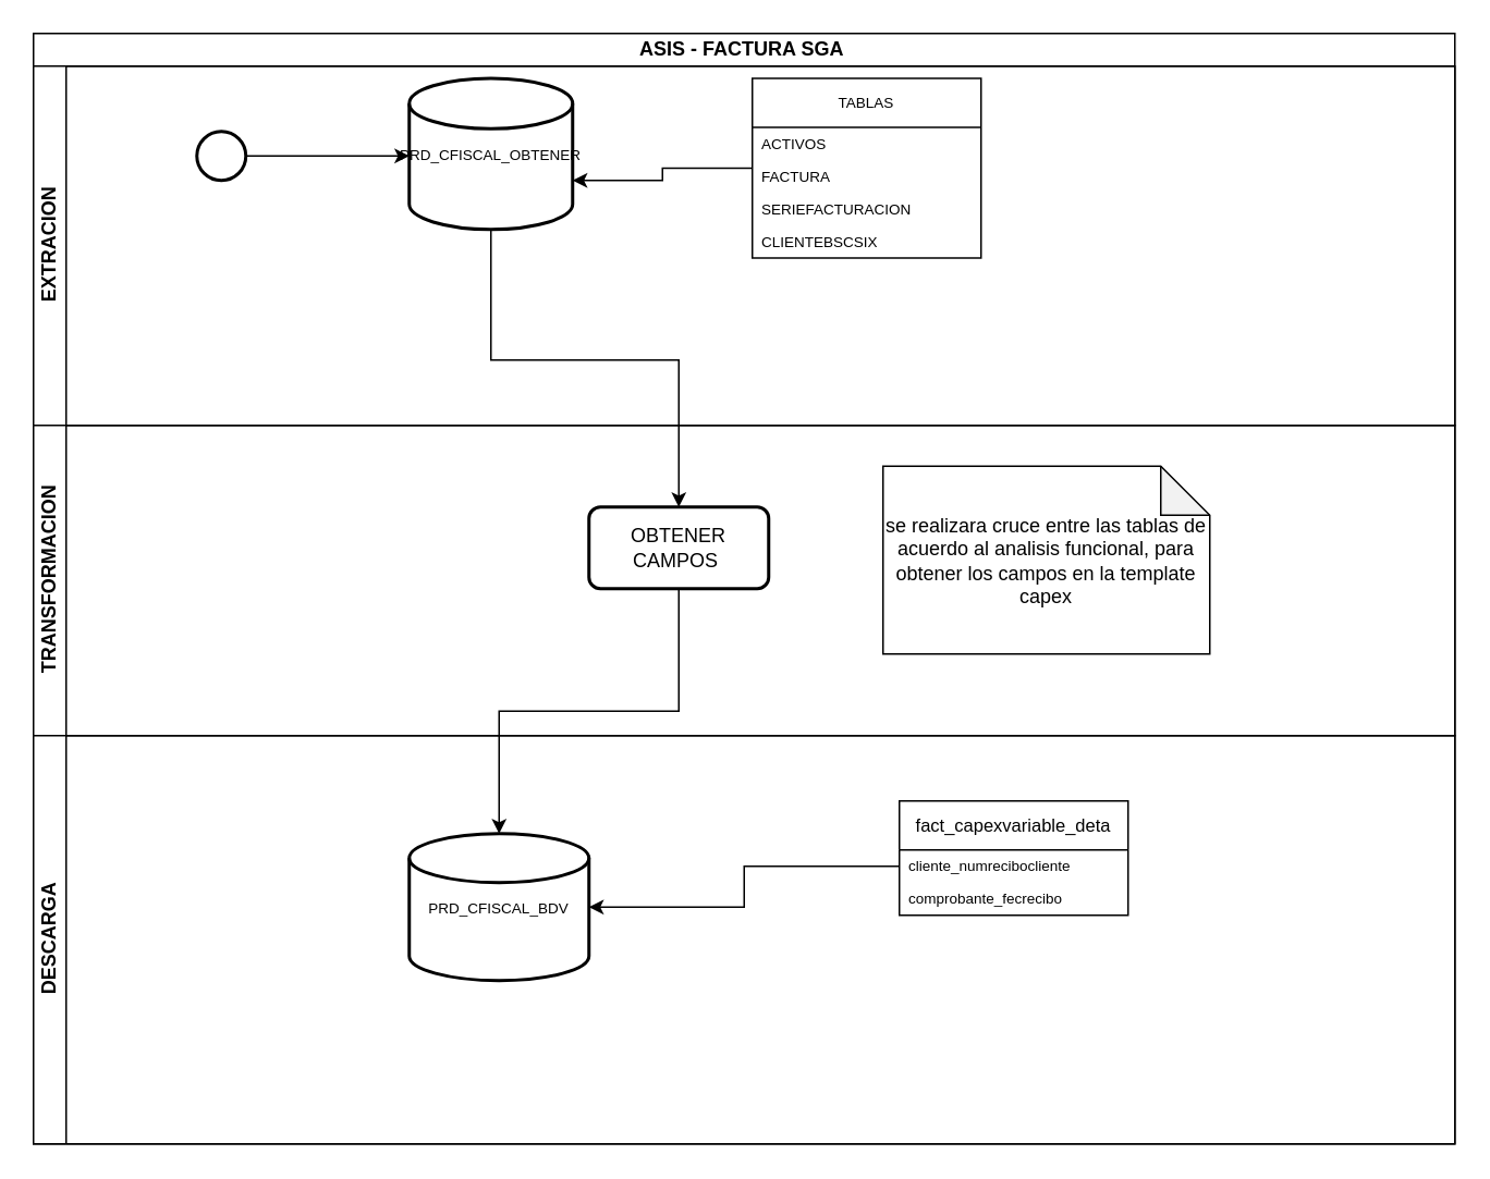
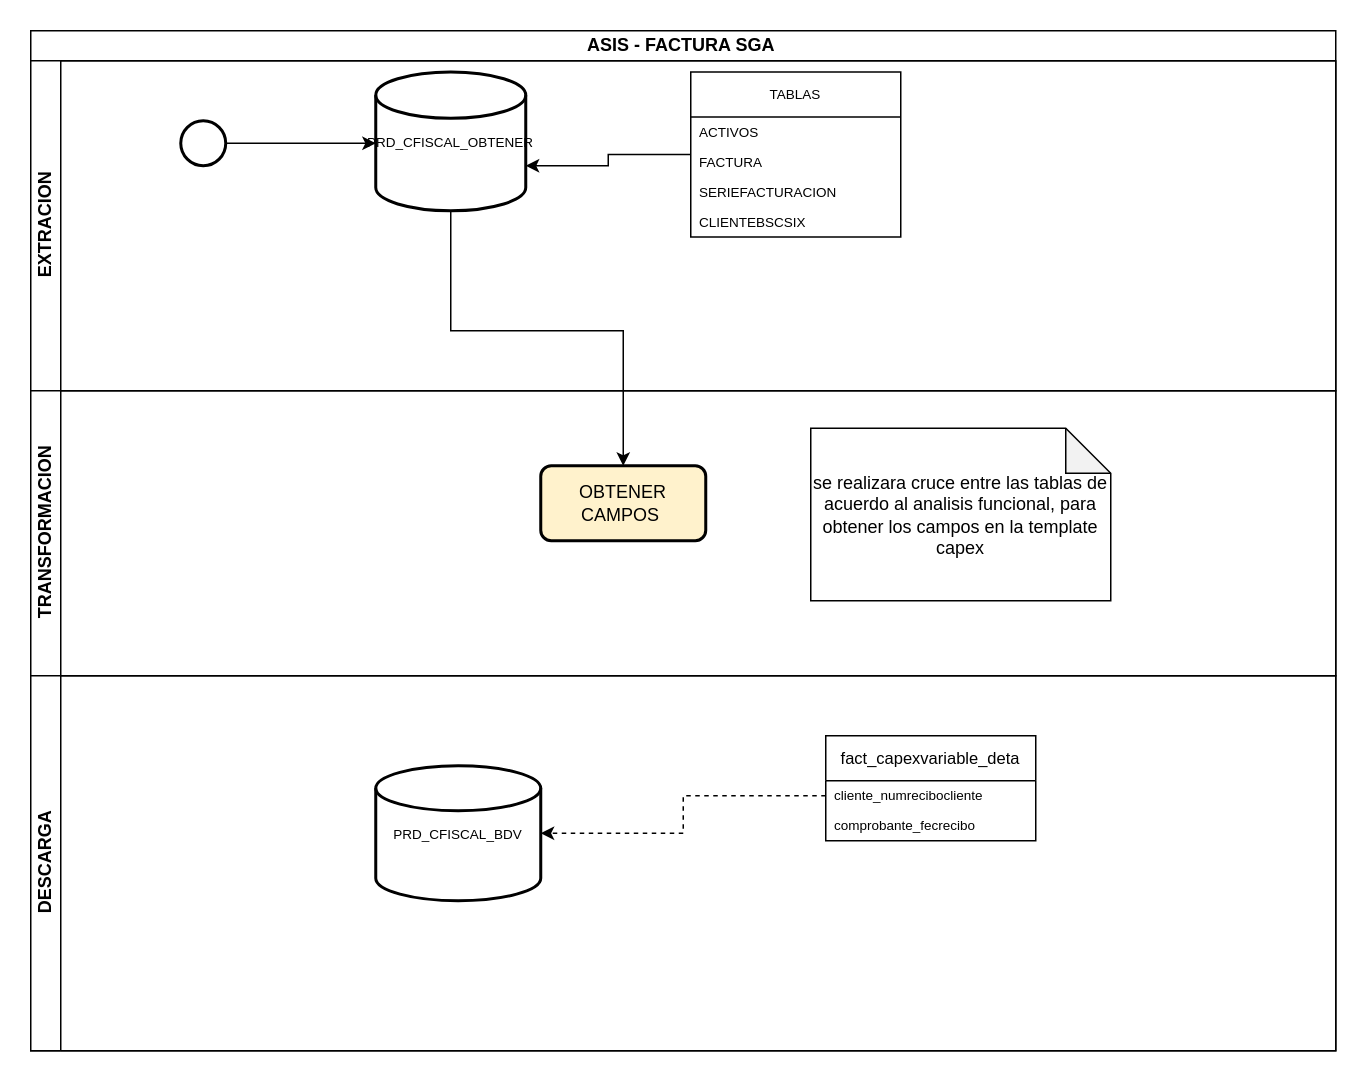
- <mxCell id="14" value="OBTENER CAMPOS&amp;nbsp;" style="rounded=1;whiteSpace=wrap;html=1;absoluteArcSize=1;arcSize=14;strokeWidth=2;" vertex="1" parent="13"><mxGeometry x="340" y="50" width="110" height="50" as="geometry" /></mxCell>
+ <mxCell id="14" value="OBTENER CAMPOS&amp;nbsp;" style="rounded=1;whiteSpace=wrap;html=1;absoluteArcSize=1;arcSize=14;strokeWidth=2;fillColor=#fff2cc;" vertex="1" parent="13"><mxGeometry x="340" y="50" width="110" height="50" as="geometry" /></mxCell>
- <mxCell id="23" style="edgeStyle=orthogonalEdgeStyle;rounded=0;orthogonalLoop=1;jettySize=auto;html=1;" edge="1" parent="2" source="14" target="17"><mxGeometry relative="1" as="geometry" /></mxCell>
- <mxCell id="21" style="edgeStyle=orthogonalEdgeStyle;rounded=0;orthogonalLoop=1;jettySize=auto;html=1;" edge="1" parent="16" source="19" target="17"><mxGeometry relative="1" as="geometry" /></mxCell>
+ <mxCell id="21" style="edgeStyle=orthogonalEdgeStyle;rounded=0;orthogonalLoop=1;jettySize=auto;html=1;dashed=1;" edge="1" parent="16" source="19" target="17"><mxGeometry relative="1" as="geometry" /></mxCell>
